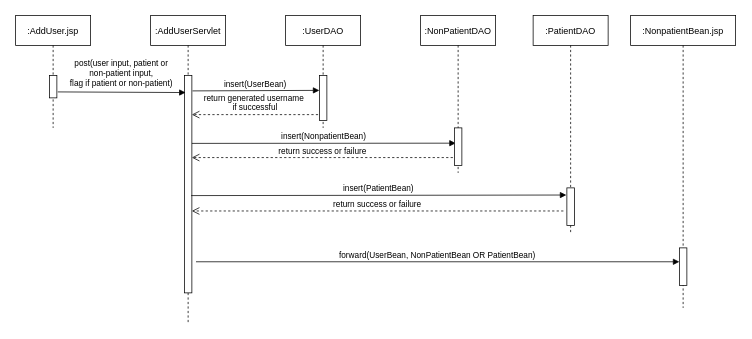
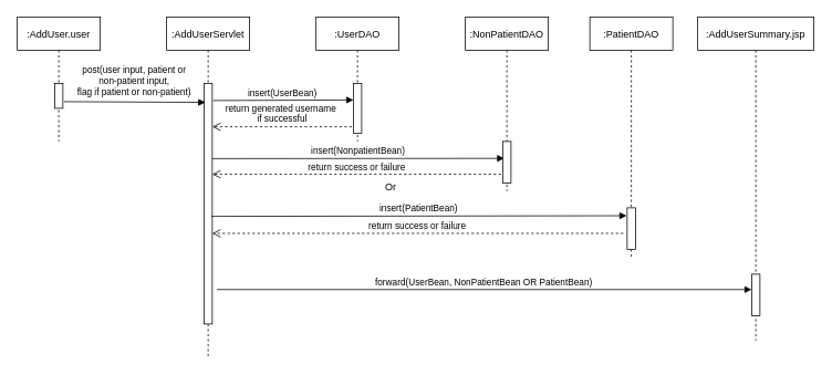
- <mxCell id="2" value=":AddUser.jsp" style="shape=umlLifeline;perimeter=lifelinePerimeter;container=1;collapsible=0;recursiveResize=0;rounded=0;shadow=0;strokeWidth=1;" parent="1" vertex="1"><mxGeometry x="20" y="20" width="100" height="150" as="geometry" /></mxCell>
+ <mxCell id="2" value=":AddUser.user" style="shape=umlLifeline;perimeter=lifelinePerimeter;container=1;collapsible=0;recursiveResize=0;rounded=0;shadow=0;strokeWidth=1;" parent="1" vertex="1"><mxGeometry x="20" y="20" width="100" height="150" as="geometry" /></mxCell>
- <mxCell id="20" value=":NonpatientBean.jsp" style="shape=umlLifeline;perimeter=lifelinePerimeter;container=1;collapsible=0;recursiveResize=0;rounded=0;shadow=0;strokeWidth=1;" vertex="1" parent="1"><mxGeometry x="840" y="20" width="140" height="390" as="geometry" /></mxCell>
+ <mxCell id="20" value=":AddUserSummary.jsp" style="shape=umlLifeline;perimeter=lifelinePerimeter;container=1;collapsible=0;recursiveResize=0;rounded=0;shadow=0;strokeWidth=1;" vertex="1" parent="1"><mxGeometry x="840" y="20" width="140" height="390" as="geometry" /></mxCell>
+ <mxCell id="10" value="Or" style="text;html=1;align=center;verticalAlign=middle;resizable=0;points=[];autosize=1;strokeColor=none;fillColor=none;" parent="1" vertex="1"><mxGeometry x="450" y="210" width="40" height="30" as="geometry" /></mxCell>
